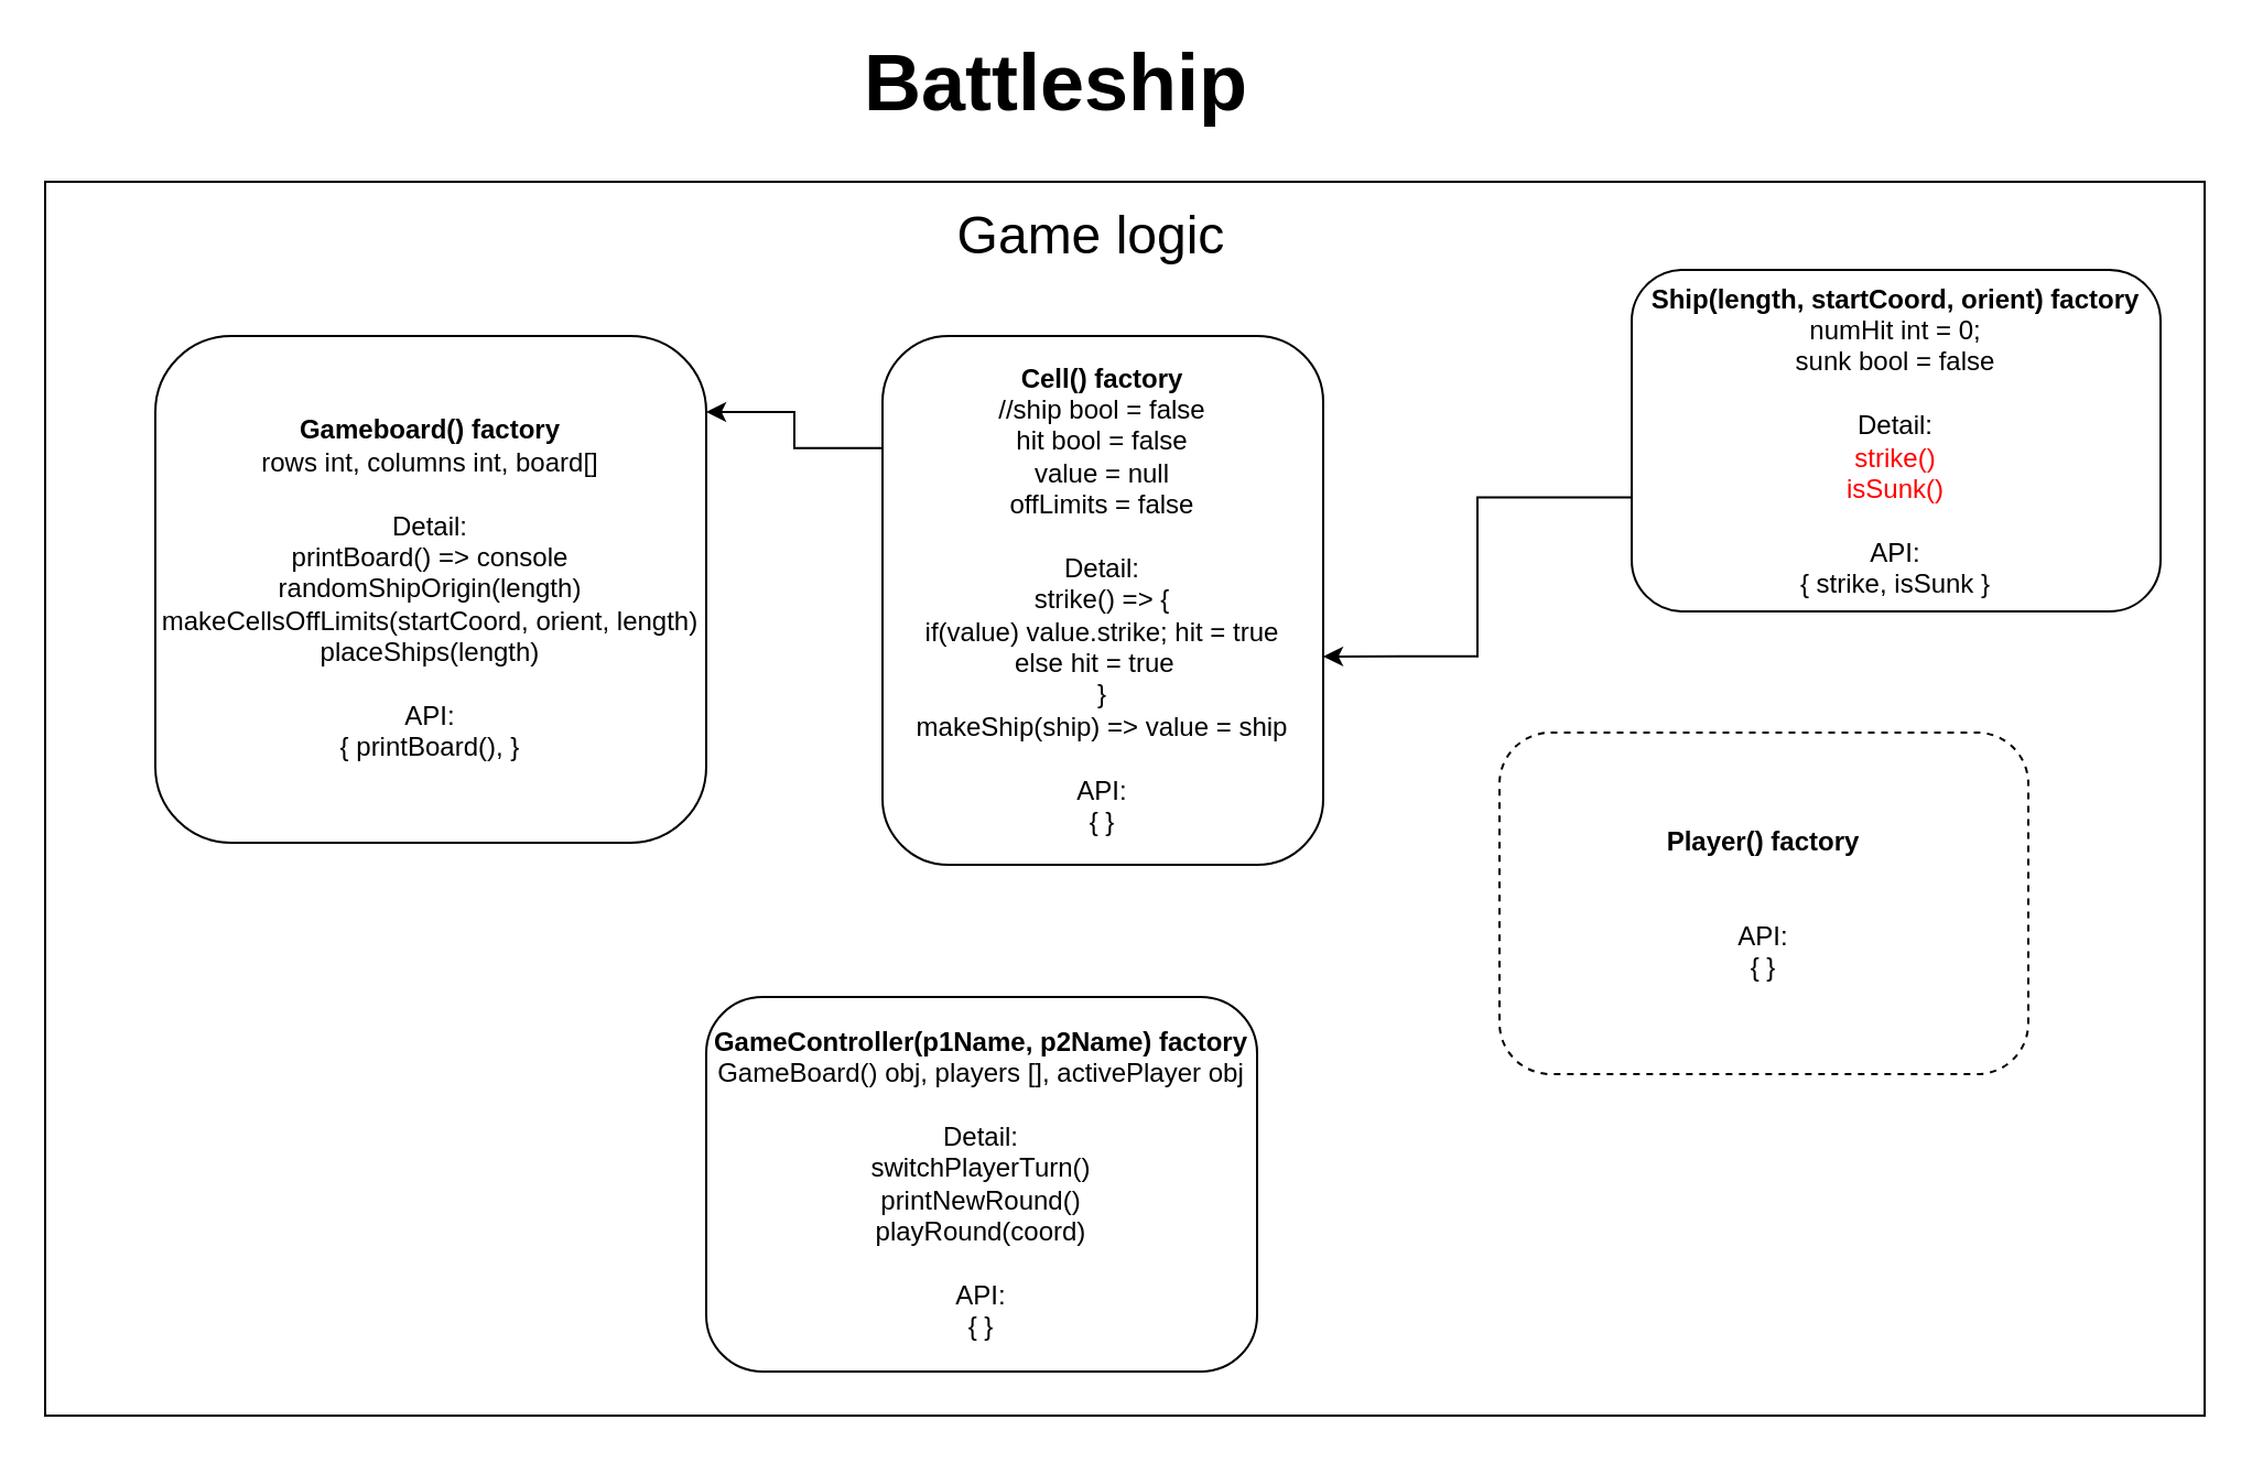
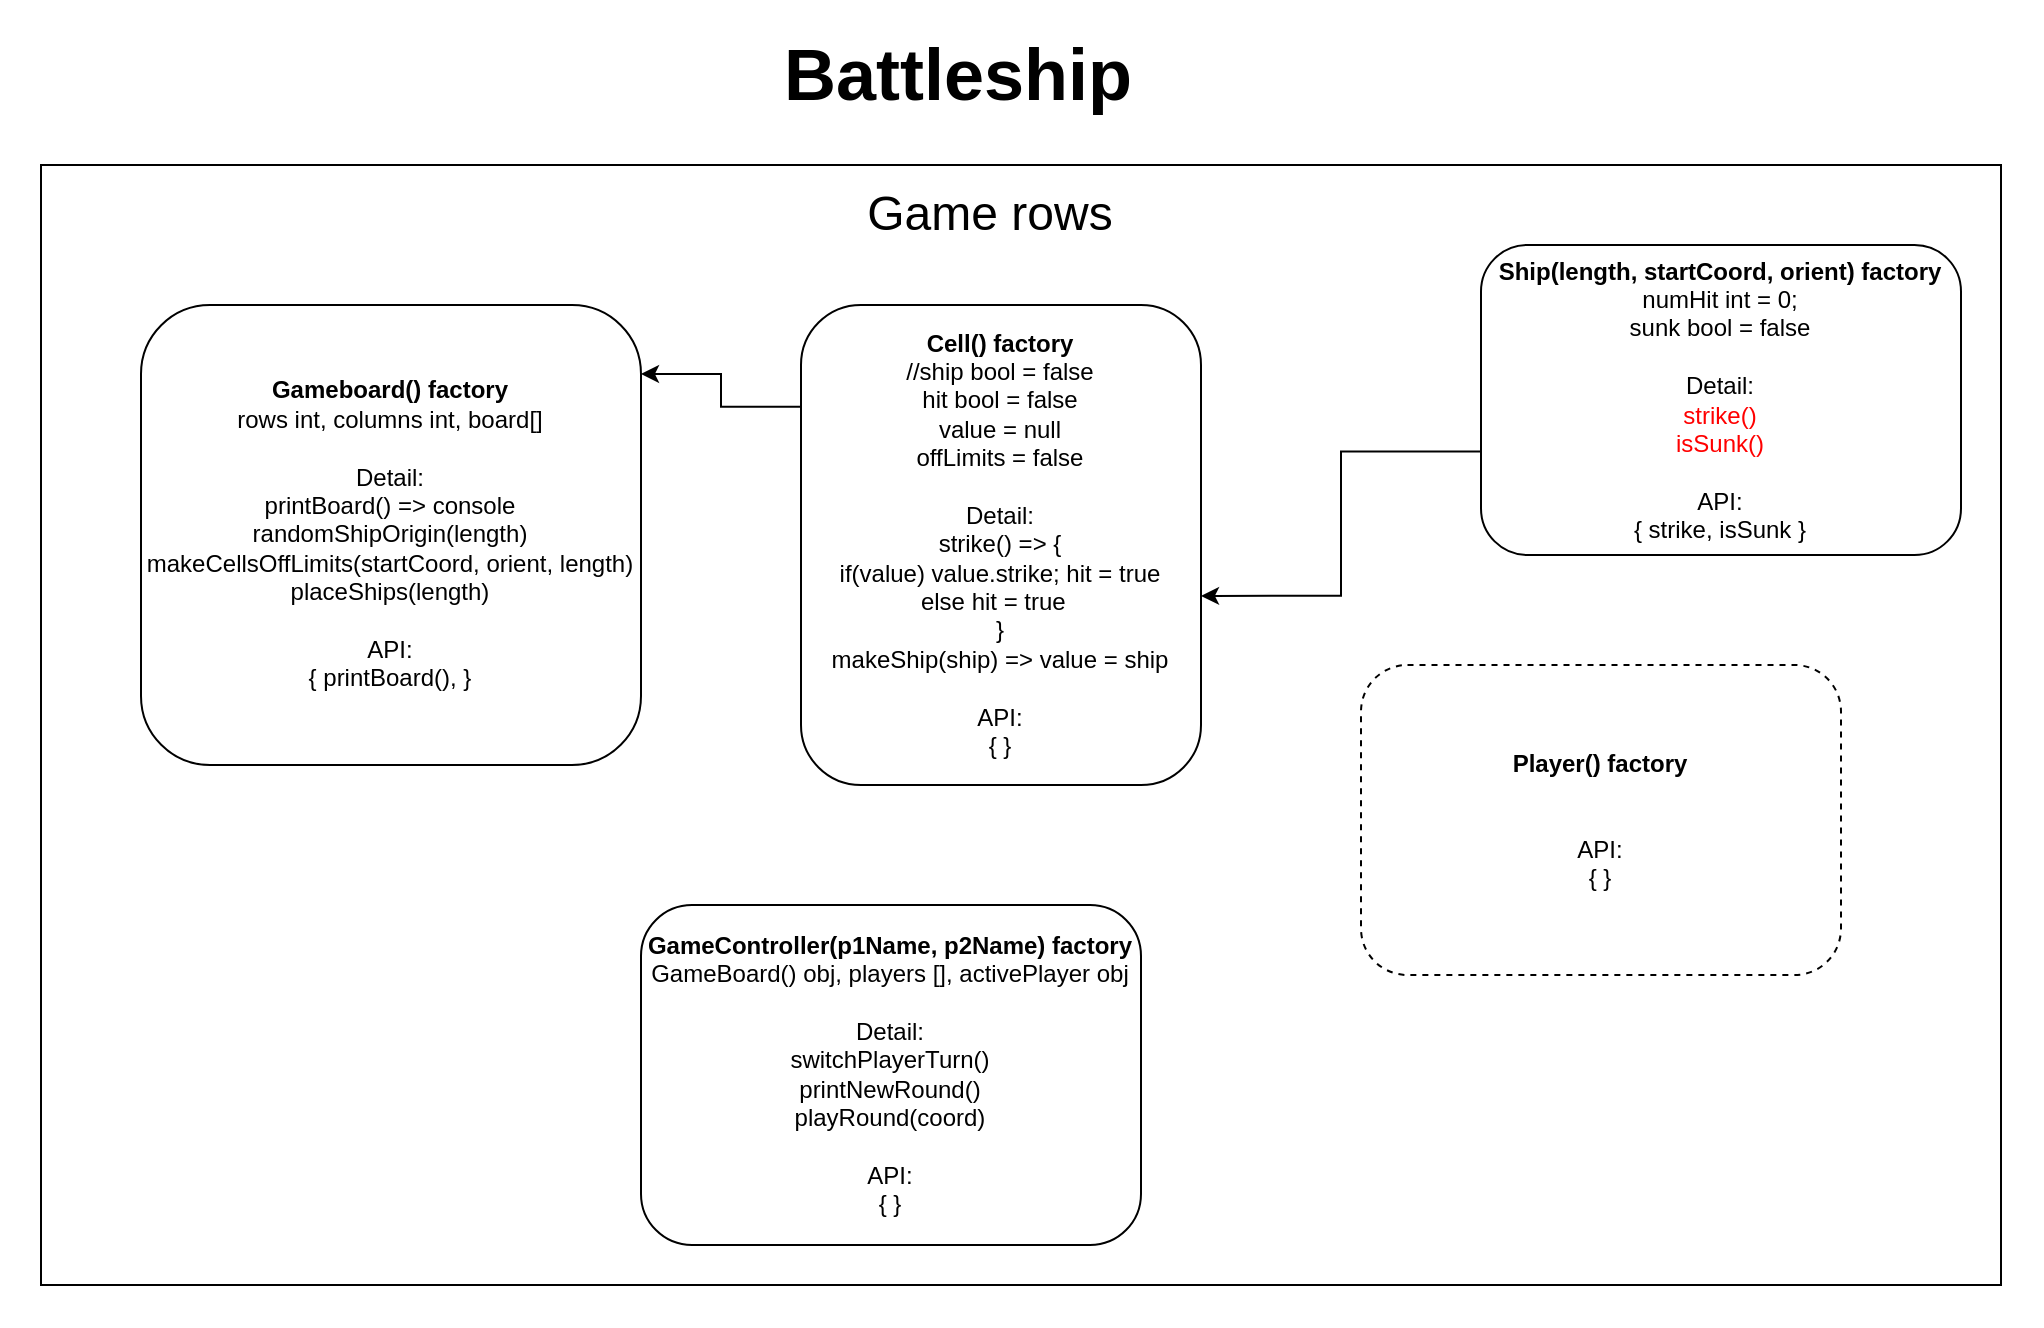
- <mxCell id="4" value="&lt;font style=&quot;font-size: 24px;&quot;&gt;Game logic&lt;/font&gt;" style="text;html=1;strokeColor=none;fillColor=none;align=center;verticalAlign=middle;whiteSpace=wrap;rounded=0;fontSize=10;" parent="2" vertex="1"><mxGeometry x="397" y="10" width="156" height="30" as="geometry" /></mxCell>
+ <mxCell id="4" value="&lt;font style=&quot;font-size: 24px;&quot;&gt;Game rows&lt;/font&gt;" style="text;html=1;strokeColor=none;fillColor=none;align=center;verticalAlign=middle;whiteSpace=wrap;rounded=0;fontSize=10;" parent="2" vertex="1"><mxGeometry x="397" y="10" width="156" height="30" as="geometry" /></mxCell>
